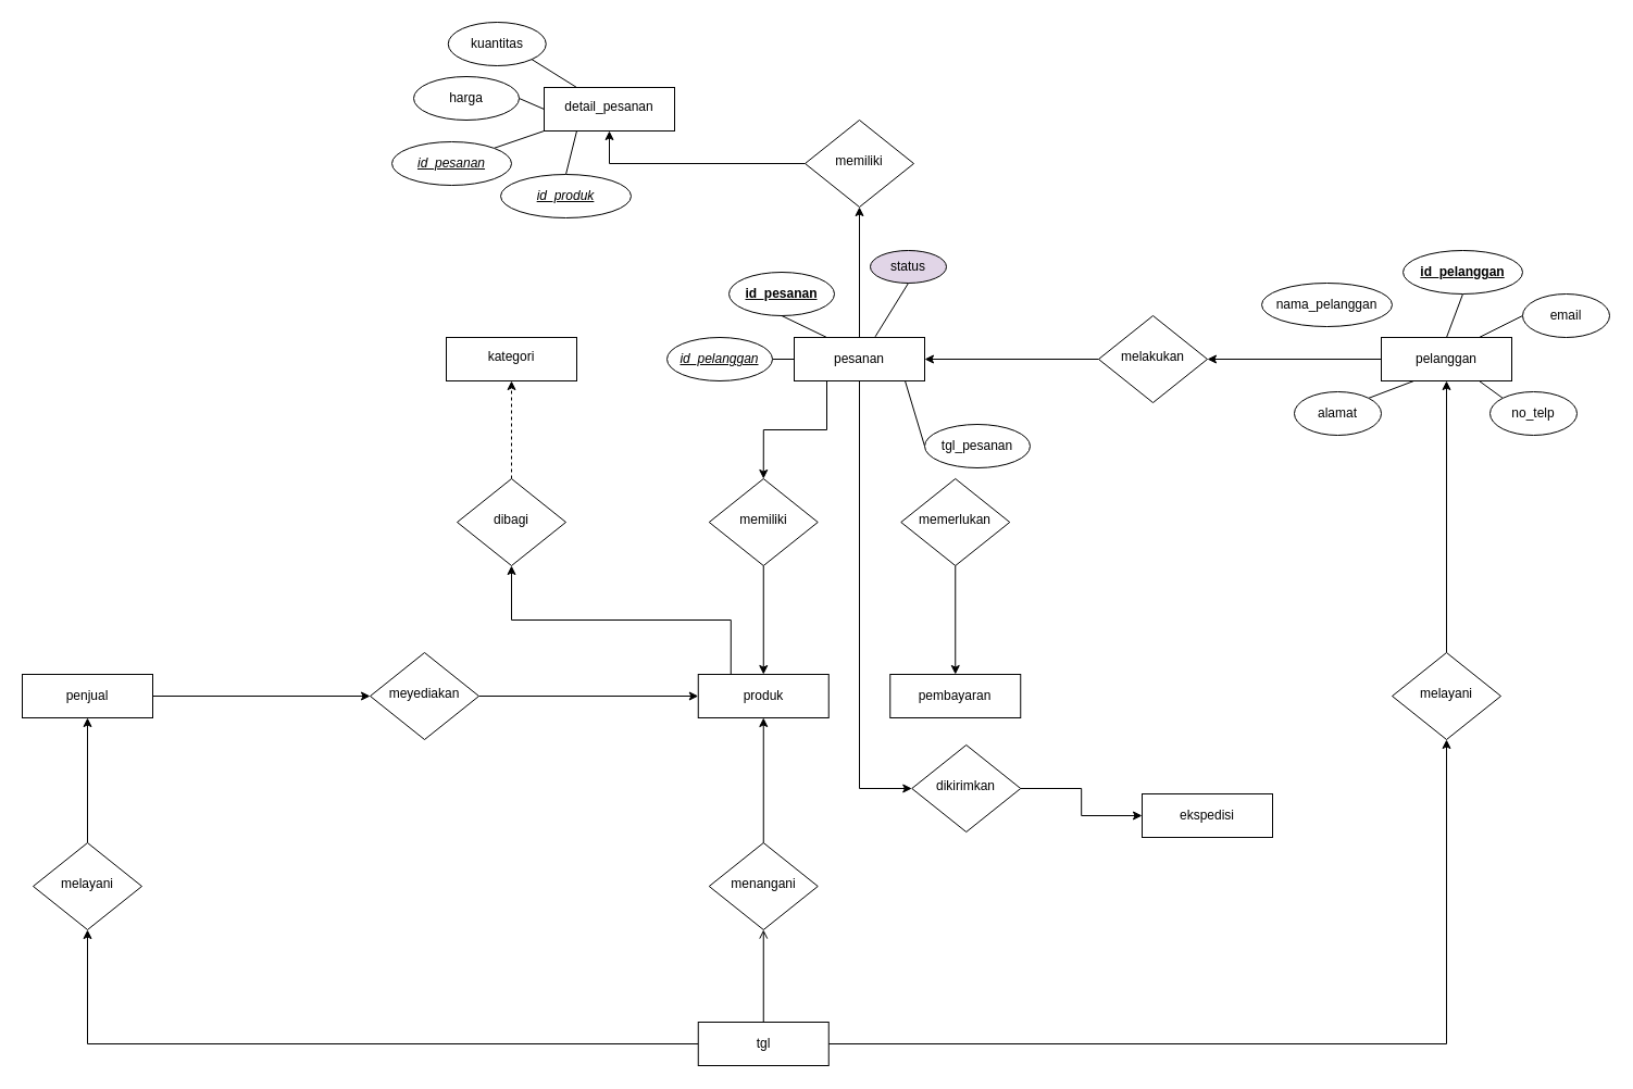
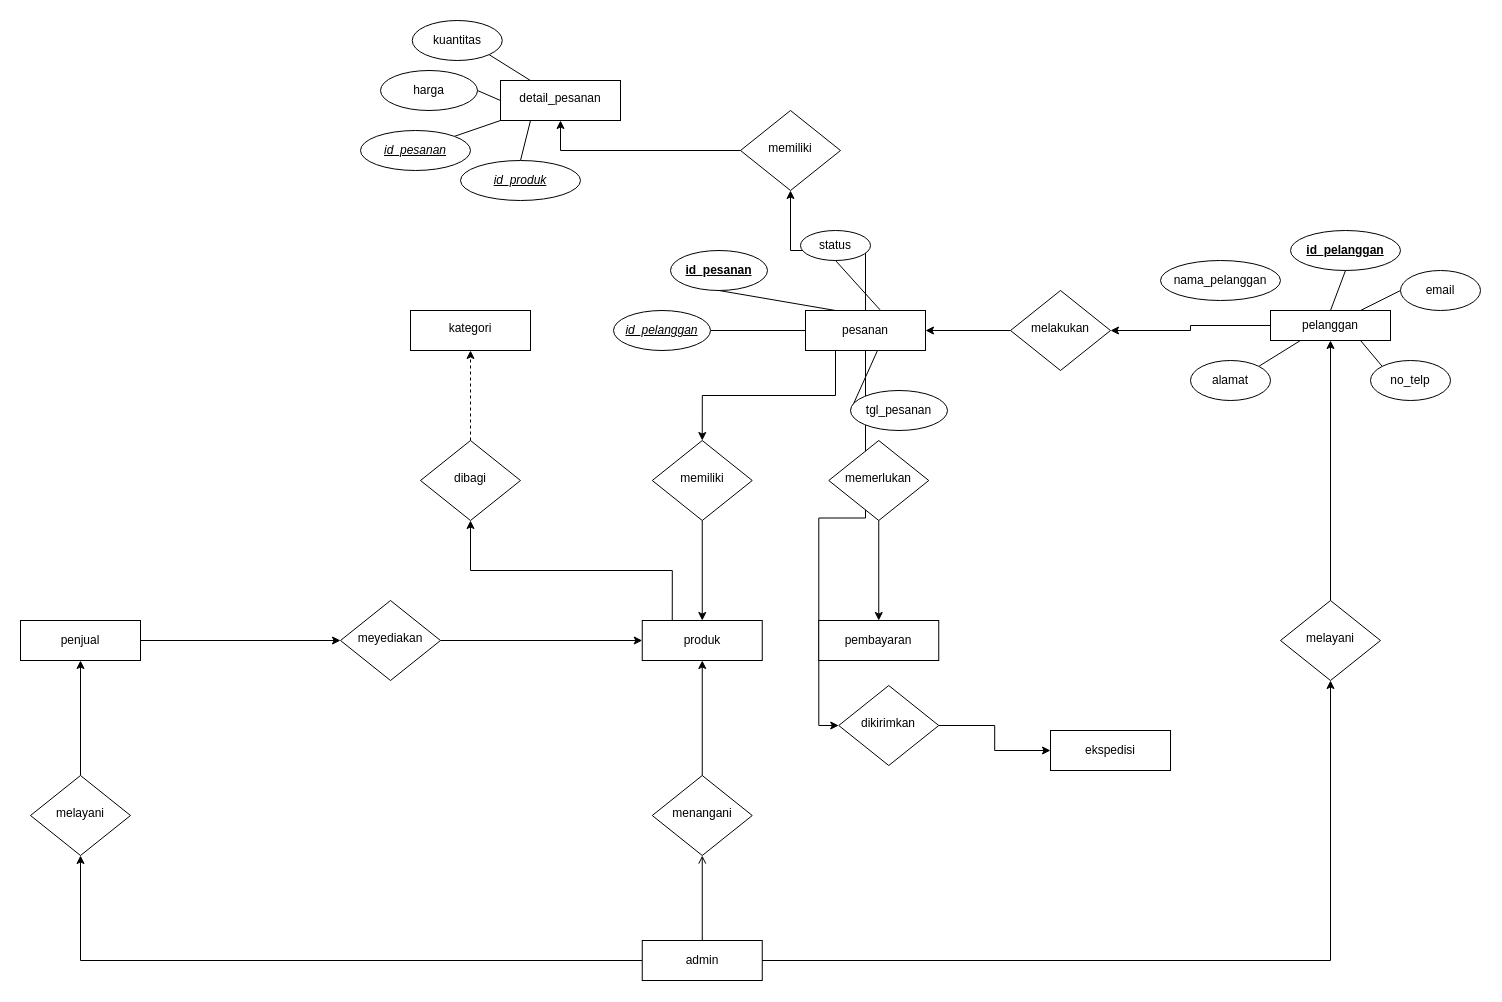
- <mxCell id="63" value="status" style="ellipse;whiteSpace=wrap;html=1;fillColor=#e1d5e7;" vertex="1" parent="1"><mxGeometry x="800" width="70" height="30" as="geometry" y="230" /></mxCell>
+ <mxCell id="63" value="status" style="ellipse;whiteSpace=wrap;html=1;" vertex="1" parent="1"><mxGeometry x="800" width="70" height="30" as="geometry" y="230" /></mxCell>
- <mxCell id="16" value="pesanan" style="rounded=1;whiteSpace=wrap;html=1;fontSize=12;glass=0;strokeWidth=1;shadow=0;arcSize=0;" parent="1" vertex="1"><mxGeometry x="730" y="310" width="120" height="40" as="geometry" /></mxCell>
+ <mxCell id="16" value="pesanan" style="rounded=1;whiteSpace=wrap;html=1;fontSize=12;glass=0;strokeWidth=1;shadow=0;arcSize=0;" parent="1" vertex="1"><mxGeometry x="805" y="310" width="120" height="40" as="geometry" /></mxCell>
- <mxCell id="25" value="pelanggan" style="rounded=1;whiteSpace=wrap;html=1;fontSize=12;glass=0;strokeWidth=1;shadow=0;arcSize=0;" parent="1" vertex="1"><mxGeometry x="1270" y="310" width="120" height="40" as="geometry" /></mxCell>
+ <mxCell id="25" value="pelanggan" style="rounded=1;whiteSpace=wrap;html=1;fontSize=12;glass=0;strokeWidth=1;shadow=0;arcSize=0;" parent="1" vertex="1"><mxGeometry x="1270" y="310" width="120" height="30" as="geometry" /></mxCell>
- <mxCell id="5" value="tgl" style="rounded=1;whiteSpace=wrap;html=1;fontSize=12;glass=0;strokeWidth=1;shadow=0;arcSize=0;" parent="1" vertex="1"><mxGeometry x="641.75" y="940" width="120" height="40" as="geometry" /></mxCell>
+ <mxCell id="5" value="admin" style="rounded=1;whiteSpace=wrap;html=1;fontSize=12;glass=0;strokeWidth=1;shadow=0;arcSize=0;" parent="1" vertex="1"><mxGeometry x="641.75" y="940" width="120" height="40" as="geometry" /></mxCell>
